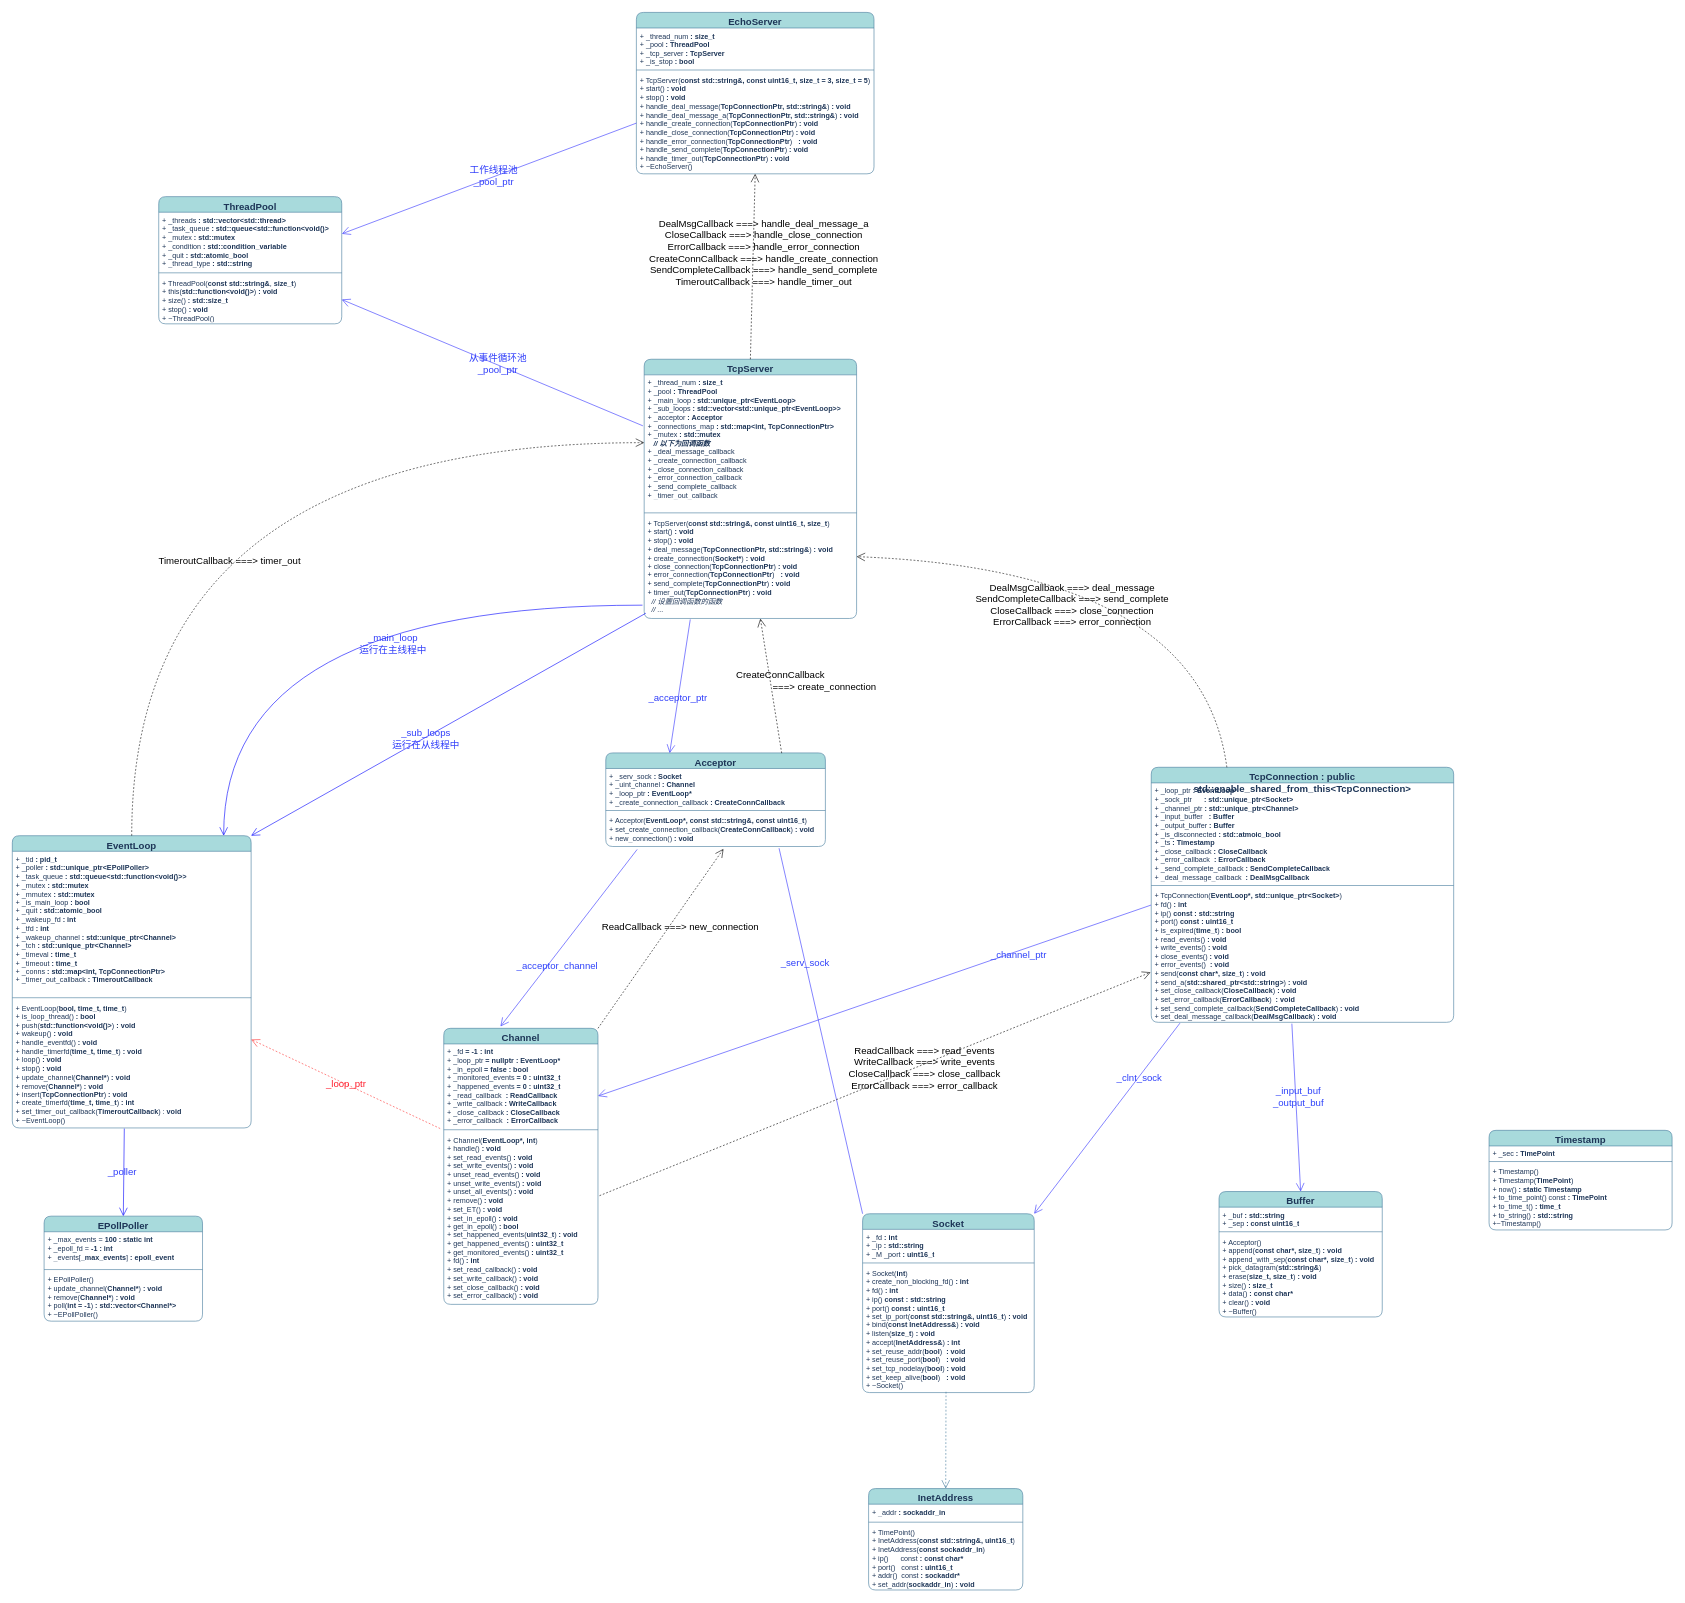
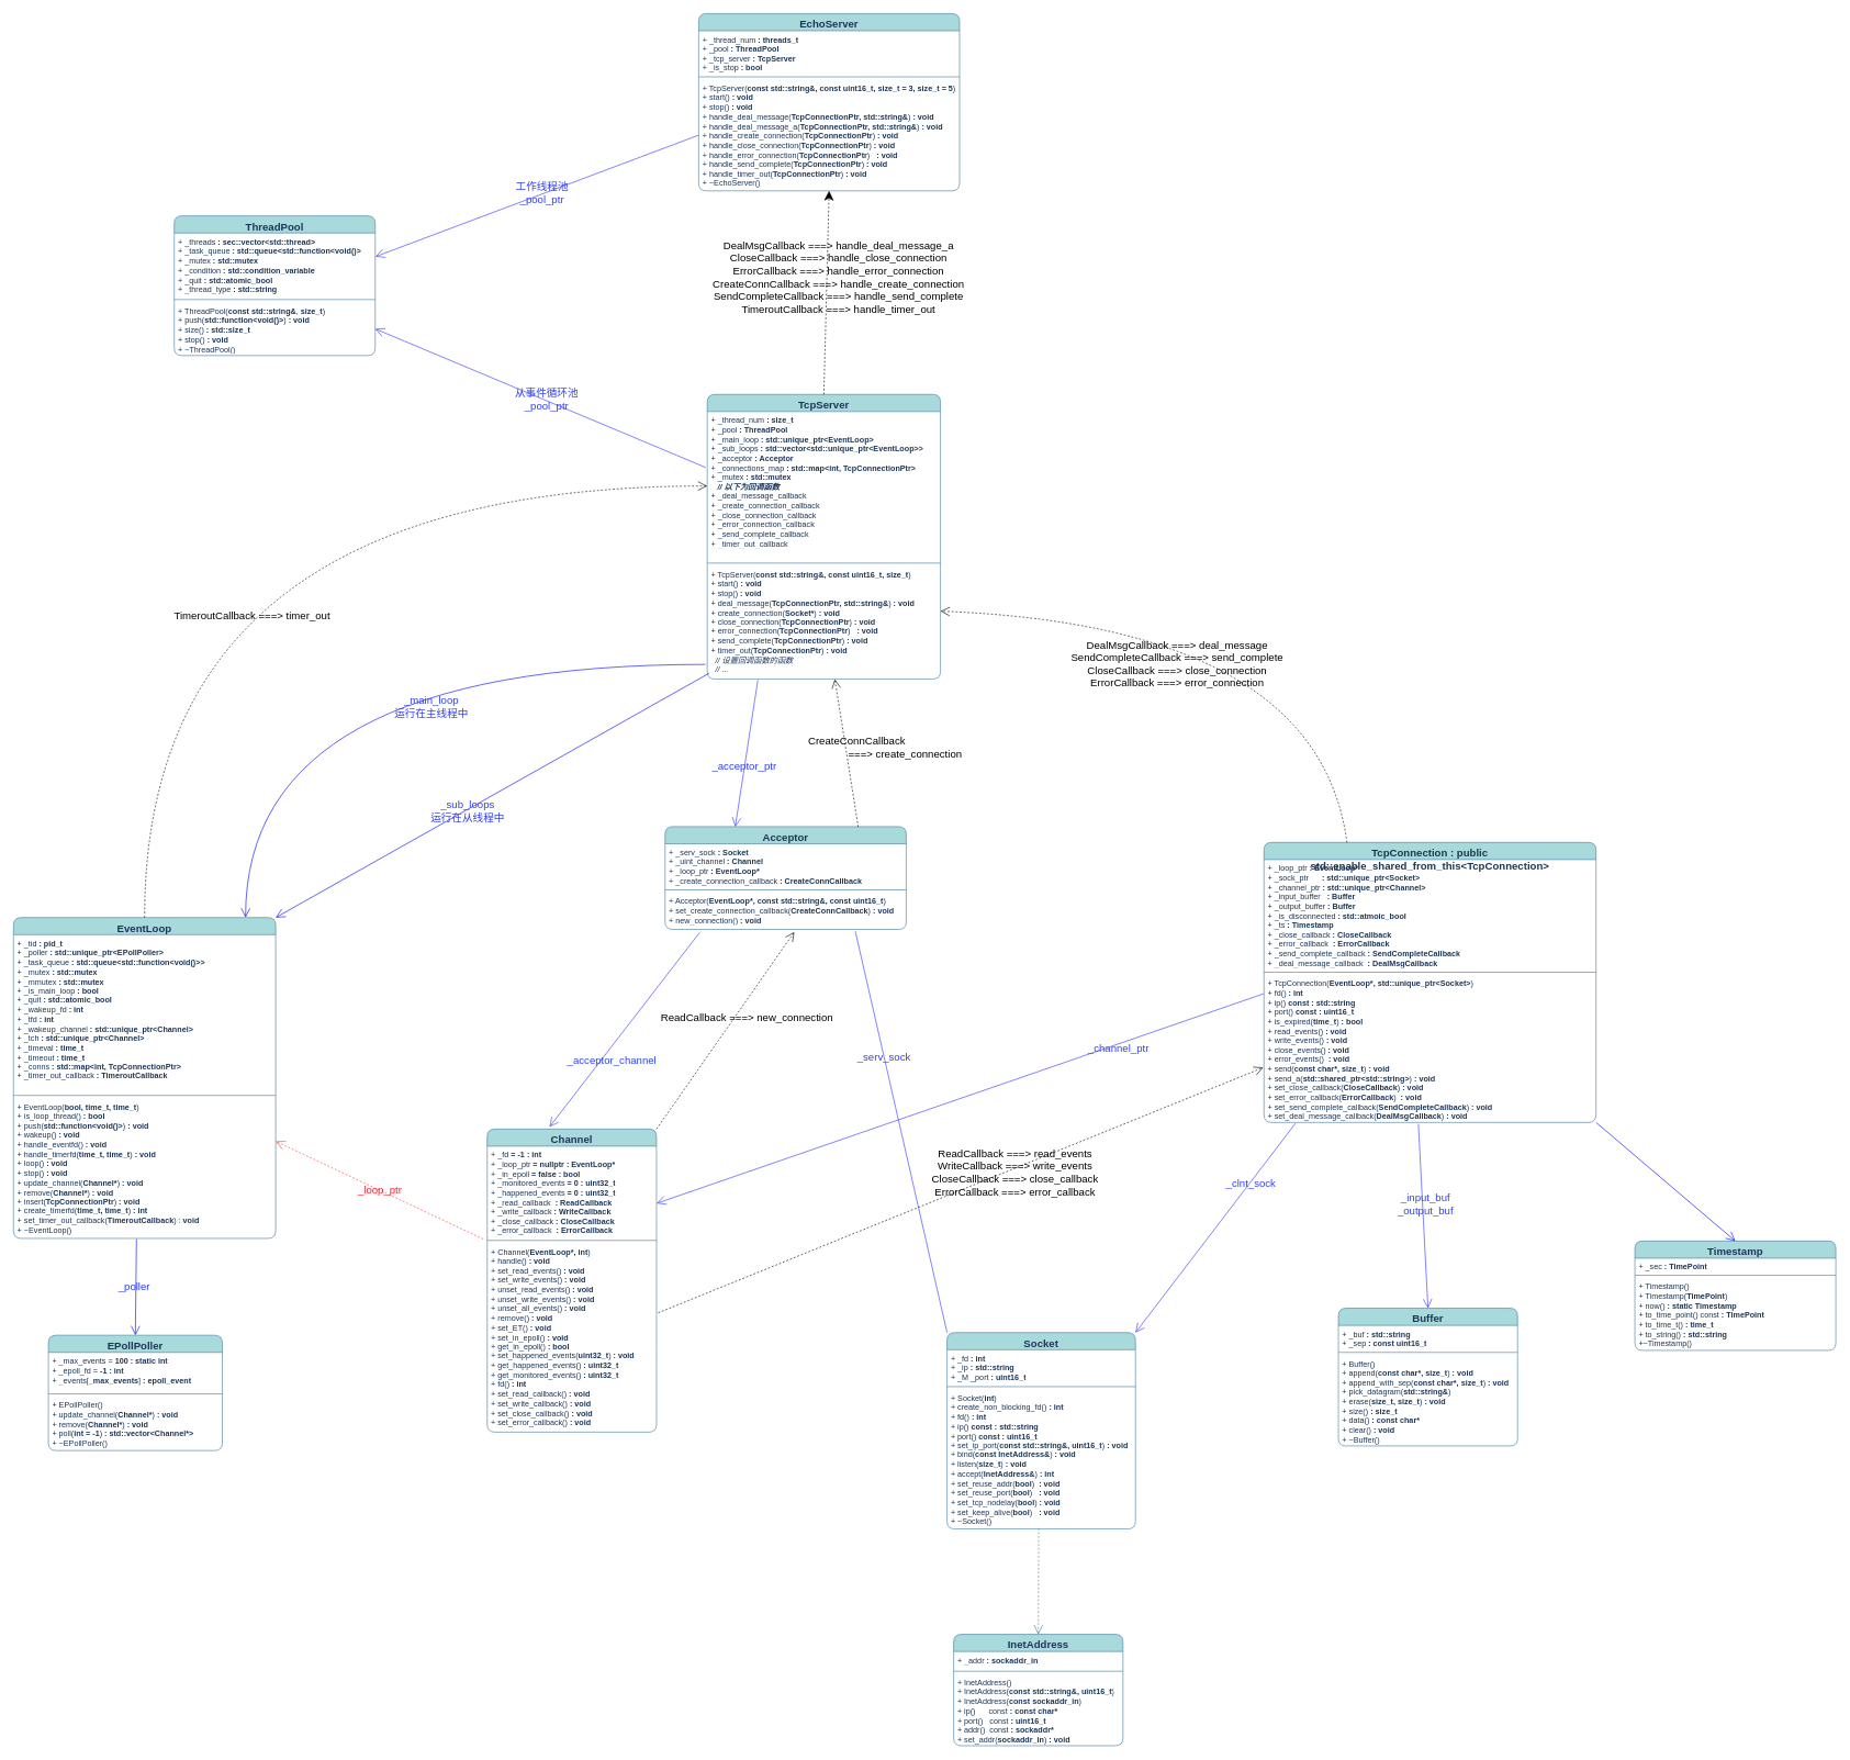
- <mxCell id="61" value="&lt;div&gt;&lt;div&gt;+ _thread_num&amp;nbsp;&lt;b&gt;: size_t&lt;/b&gt;&lt;br&gt;&lt;/div&gt;&lt;div&gt;+ _pool&amp;nbsp;&lt;b&gt;: ThreadPool&lt;/b&gt;&lt;/div&gt;&lt;/div&gt;+ _tcp_server &lt;b&gt;: TcpServer&lt;/b&gt;&lt;div&gt;+ _is_stop &lt;b&gt;: bool&lt;/b&gt;&lt;/div&gt;" style="text;strokeColor=none;fillColor=none;align=left;verticalAlign=top;spacingLeft=4;spacingRight=4;overflow=hidden;rotatable=0;points=[[0,0.5],[1,0.5]];portConstraint=eastwest;whiteSpace=wrap;html=1;labelBackgroundColor=none;fontColor=#1D3557;rounded=1;" parent="60" vertex="1"><mxGeometry y="26" width="396" height="66" as="geometry" /></mxCell>
+ <mxCell id="61" value="&lt;div&gt;&lt;div&gt;+ _thread_num&amp;nbsp;&lt;b&gt;: threads_t&lt;/b&gt;&lt;br&gt;&lt;/div&gt;&lt;div&gt;+ _pool&amp;nbsp;&lt;b&gt;: ThreadPool&lt;/b&gt;&lt;/div&gt;&lt;/div&gt;+ _tcp_server &lt;b&gt;: TcpServer&lt;/b&gt;&lt;div&gt;+ _is_stop &lt;b&gt;: bool&lt;/b&gt;&lt;/div&gt;" style="text;strokeColor=none;fillColor=none;align=left;verticalAlign=top;spacingLeft=4;spacingRight=4;overflow=hidden;rotatable=0;points=[[0,0.5],[1,0.5]];portConstraint=eastwest;whiteSpace=wrap;html=1;labelBackgroundColor=none;fontColor=#1D3557;rounded=1;" parent="60" vertex="1"><mxGeometry y="26" width="396" height="66" as="geometry" /></mxCell>
- <mxCell id="64" value="&lt;span style=&quot;font-size: 16px;&quot;&gt;DealMsgCallback ===&amp;gt; handle_deal_message_a&lt;/span&gt;&lt;div&gt;&lt;span style=&quot;font-size: 16px;&quot;&gt;CloseCallback ===&amp;gt; handle_close_connection&lt;/span&gt;&lt;/div&gt;&lt;div&gt;&lt;span style=&quot;font-size: 16px;&quot;&gt;ErrorCallback ===&amp;gt; handle_error_connection&lt;/span&gt;&lt;/div&gt;&lt;div&gt;&lt;span style=&quot;font-size: 16px;&quot;&gt;CreateConnCallback ===&amp;gt; handle_create_connection&lt;/span&gt;&lt;/div&gt;&lt;div&gt;&lt;span style=&quot;font-size: 16px;&quot;&gt;SendCompleteCallback ===&amp;gt; handle_send_complete&lt;/span&gt;&lt;/div&gt;&lt;div&gt;&lt;span style=&quot;background-color: transparent; font-size: 16px;&quot;&gt;TimeroutCallback ===&amp;gt; handle_timer_out&lt;/span&gt;&lt;/div&gt;" style="endArrow=open;endSize=12;dashed=1;html=1;rounded=1;labelBackgroundColor=none;strokeColor=#000000;fontColor=default;exitX=0.5;exitY=0;exitDx=0;exitDy=0;entryX=0.5;entryY=1;entryDx=0;entryDy=0;" parent="1" source="14" edge="1" target="60"><mxGeometry x="0.15" y="-17" width="160" relative="1" as="geometry"><mxPoint x="1295" y="595" as="sourcePoint" /><mxPoint x="1247" y="302" as="targetPoint" /><mxPoint as="offset" /></mxGeometry></mxCell>
+ <mxCell id="64" value="&lt;span style=&quot;font-size: 16px;&quot;&gt;DealMsgCallback ===&amp;gt; handle_deal_message_a&lt;/span&gt;&lt;div&gt;&lt;span style=&quot;font-size: 16px;&quot;&gt;CloseCallback ===&amp;gt; handle_close_connection&lt;/span&gt;&lt;/div&gt;&lt;div&gt;&lt;span style=&quot;font-size: 16px;&quot;&gt;ErrorCallback ===&amp;gt; handle_error_connection&lt;/span&gt;&lt;/div&gt;&lt;div&gt;&lt;span style=&quot;font-size: 16px;&quot;&gt;CreateConnCallback ===&amp;gt; handle_create_connection&lt;/span&gt;&lt;/div&gt;&lt;div&gt;&lt;span style=&quot;font-size: 16px;&quot;&gt;SendCompleteCallback ===&amp;gt; handle_send_complete&lt;/span&gt;&lt;/div&gt;&lt;div&gt;&lt;span style=&quot;background-color: transparent; font-size: 16px;&quot;&gt;TimeroutCallback ===&amp;gt; handle_timer_out&lt;/span&gt;&lt;/div&gt;" style="endArrow=classic;endSize=12;dashed=1;html=1;rounded=1;labelBackgroundColor=none;strokeColor=#000000;fontColor=default;exitX=0.5;exitY=0;exitDx=0;exitDy=0;entryX=0.5;entryY=1;entryDx=0;entryDy=0;" parent="1" source="14" edge="1" target="60"><mxGeometry x="0.15" y="-17" width="160" relative="1" as="geometry"><mxPoint x="1295" y="595" as="sourcePoint" /><mxPoint x="1247" y="302" as="targetPoint" /><mxPoint as="offset" /></mxGeometry></mxCell>
- <mxCell id="66" value="+ _threads &lt;b&gt;: std::vector&amp;lt;std::thread&amp;gt;&lt;/b&gt;&lt;div&gt;+ _task_queue &lt;b&gt;: std::queue&amp;lt;std::function&amp;lt;void()&amp;gt;&lt;/b&gt;&lt;/div&gt;&lt;div&gt;+ _mutex &lt;b&gt;: std::mutex&lt;/b&gt;&lt;/div&gt;&lt;div&gt;+ _condition &lt;b&gt;: std::condition_variable&lt;/b&gt;&lt;/div&gt;&lt;div&gt;+ _quit &lt;b&gt;: std::atomic_bool&lt;/b&gt;&lt;/div&gt;&lt;div&gt;+ _thread_type &lt;b&gt;: std::string&lt;/b&gt;&lt;/div&gt;" style="text;strokeColor=none;fillColor=none;align=left;verticalAlign=top;spacingLeft=4;spacingRight=4;overflow=hidden;rotatable=0;points=[[0,0.5],[1,0.5]];portConstraint=eastwest;whiteSpace=wrap;html=1;labelBackgroundColor=none;fontColor=#1D3557;rounded=1;" parent="65" vertex="1"><mxGeometry y="26" width="305" height="97" as="geometry" /></mxCell>
+ <mxCell id="66" value="+ _threads &lt;b&gt;: sec::vector&amp;lt;std::thread&amp;gt;&lt;/b&gt;&lt;div&gt;+ _task_queue &lt;b&gt;: std::queue&amp;lt;std::function&amp;lt;void()&amp;gt;&lt;/b&gt;&lt;/div&gt;&lt;div&gt;+ _mutex &lt;b&gt;: std::mutex&lt;/b&gt;&lt;/div&gt;&lt;div&gt;+ _condition &lt;b&gt;: std::condition_variable&lt;/b&gt;&lt;/div&gt;&lt;div&gt;+ _quit &lt;b&gt;: std::atomic_bool&lt;/b&gt;&lt;/div&gt;&lt;div&gt;+ _thread_type &lt;b&gt;: std::string&lt;/b&gt;&lt;/div&gt;" style="text;strokeColor=none;fillColor=none;align=left;verticalAlign=top;spacingLeft=4;spacingRight=4;overflow=hidden;rotatable=0;points=[[0,0.5],[1,0.5]];portConstraint=eastwest;whiteSpace=wrap;html=1;labelBackgroundColor=none;fontColor=#1D3557;rounded=1;" parent="65" vertex="1"><mxGeometry y="26" width="305" height="97" as="geometry" /></mxCell>
- <mxCell id="68" value="+ ThreadPool(&lt;b&gt;const std::string&amp;amp;&lt;/b&gt;,&amp;nbsp;&lt;b&gt;size_t&lt;/b&gt;)&lt;div&gt;+ this(&lt;b&gt;std::function&amp;lt;void()&amp;gt;&lt;/b&gt;) &lt;b&gt;: void&lt;/b&gt;&lt;/div&gt;&lt;div&gt;+ size() &lt;b&gt;: std::size_t&lt;/b&gt;&lt;/div&gt;&lt;div&gt;+ stop() &lt;b&gt;: void&lt;/b&gt;&lt;br&gt;&lt;div&gt;+ ~ThreadPool()&lt;/div&gt;&lt;/div&gt;" style="text;strokeColor=none;fillColor=none;align=left;verticalAlign=top;spacingLeft=4;spacingRight=4;overflow=hidden;rotatable=0;points=[[0,0.5],[1,0.5]];portConstraint=eastwest;whiteSpace=wrap;html=1;labelBackgroundColor=none;fontColor=#1D3557;rounded=1;" parent="65" vertex="1"><mxGeometry y="131" width="305" height="81" as="geometry" /></mxCell>
+ <mxCell id="68" value="+ ThreadPool(&lt;b&gt;const std::string&amp;amp;&lt;/b&gt;,&amp;nbsp;&lt;b&gt;size_t&lt;/b&gt;)&lt;div&gt;+ push(&lt;b&gt;std::function&amp;lt;void()&amp;gt;&lt;/b&gt;) &lt;b&gt;: void&lt;/b&gt;&lt;/div&gt;&lt;div&gt;+ size() &lt;b&gt;: std::size_t&lt;/b&gt;&lt;/div&gt;&lt;div&gt;+ stop() &lt;b&gt;: void&lt;/b&gt;&lt;br&gt;&lt;div&gt;+ ~ThreadPool()&lt;/div&gt;&lt;/div&gt;" style="text;strokeColor=none;fillColor=none;align=left;verticalAlign=top;spacingLeft=4;spacingRight=4;overflow=hidden;rotatable=0;points=[[0,0.5],[1,0.5]];portConstraint=eastwest;whiteSpace=wrap;html=1;labelBackgroundColor=none;fontColor=#1D3557;rounded=1;" parent="65" vertex="1"><mxGeometry y="131" width="305" height="81" as="geometry" /></mxCell>
+ <mxCell id="77" value="" style="endArrow=open;endFill=1;endSize=12;html=1;rounded=1;entryX=0.5;entryY=0;entryDx=0;entryDy=0;labelBackgroundColor=none;strokeColor=#0000FF;fontColor=default;exitX=1;exitY=1;exitDx=0;exitDy=0;" parent="1" source="29" target="73" edge="1"><mxGeometry width="160" relative="1" as="geometry"><mxPoint x="2271" y="1932" as="sourcePoint" /><mxPoint x="2431" y="2054" as="targetPoint" /></mxGeometry></mxCell>
- <mxCell id="57" value="+ Acceptor()&lt;div&gt;&lt;span style=&quot;background-color: initial;&quot;&gt;+ append(&lt;b&gt;const char*, size_t&lt;/b&gt;) &lt;b&gt;: void&lt;/b&gt;&lt;/span&gt;&lt;/div&gt;&lt;div&gt;+ append_with_sep&lt;span style=&quot;background-color: initial;&quot;&gt;(&lt;/span&gt;&lt;b style=&quot;background-color: initial;&quot;&gt;const char*, size_t&lt;/b&gt;&lt;span style=&quot;background-color: initial;&quot;&gt;)&amp;nbsp;&lt;/span&gt;&lt;b style=&quot;background-color: initial;&quot;&gt;: void&lt;/b&gt;&lt;/div&gt;&lt;div&gt;+ pick_datagram(&lt;b&gt;std::string&amp;amp;&lt;/b&gt;)&lt;/div&gt;&lt;div&gt;&lt;span style=&quot;background-color: initial;&quot;&gt;+ erase(&lt;b&gt;size_t, size_t&lt;/b&gt;) &lt;b&gt;: void&lt;/b&gt;&lt;/span&gt;&lt;/div&gt;&lt;div&gt;&lt;span style=&quot;background-color: initial;&quot;&gt;+ size() &lt;b&gt;: size_t&lt;/b&gt;&lt;/span&gt;&lt;/div&gt;&lt;div&gt;+ data() &lt;b&gt;: const char*&lt;/b&gt;&lt;/div&gt;&lt;div&gt;+ clear() &lt;b&gt;: void&lt;/b&gt;&lt;/div&gt;&lt;div&gt;+ ~Buffer()&lt;b&gt;&lt;br&gt;&lt;/b&gt;&lt;/div&gt;" style="text;strokeColor=none;fillColor=none;align=left;verticalAlign=top;spacingLeft=4;spacingRight=4;overflow=hidden;rotatable=0;points=[[0,0.5],[1,0.5]];portConstraint=eastwest;whiteSpace=wrap;html=1;labelBackgroundColor=none;fontColor=#1D3557;rounded=1;" parent="54" vertex="1"><mxGeometry y="71" width="272" height="138" as="geometry" /></mxCell>
+ <mxCell id="57" value="+ Buffer()&lt;div&gt;&lt;span style=&quot;background-color: initial;&quot;&gt;+ append(&lt;b&gt;const char*, size_t&lt;/b&gt;) &lt;b&gt;: void&lt;/b&gt;&lt;/span&gt;&lt;/div&gt;&lt;div&gt;+ append_with_sep&lt;span style=&quot;background-color: initial;&quot;&gt;(&lt;/span&gt;&lt;b style=&quot;background-color: initial;&quot;&gt;const char*, size_t&lt;/b&gt;&lt;span style=&quot;background-color: initial;&quot;&gt;)&amp;nbsp;&lt;/span&gt;&lt;b style=&quot;background-color: initial;&quot;&gt;: void&lt;/b&gt;&lt;/div&gt;&lt;div&gt;+ pick_datagram(&lt;b&gt;std::string&amp;amp;&lt;/b&gt;)&lt;/div&gt;&lt;div&gt;&lt;span style=&quot;background-color: initial;&quot;&gt;+ erase(&lt;b&gt;size_t, size_t&lt;/b&gt;) &lt;b&gt;: void&lt;/b&gt;&lt;/span&gt;&lt;/div&gt;&lt;div&gt;&lt;span style=&quot;background-color: initial;&quot;&gt;+ size() &lt;b&gt;: size_t&lt;/b&gt;&lt;/span&gt;&lt;/div&gt;&lt;div&gt;+ data() &lt;b&gt;: const char*&lt;/b&gt;&lt;/div&gt;&lt;div&gt;+ clear() &lt;b&gt;: void&lt;/b&gt;&lt;/div&gt;&lt;div&gt;+ ~Buffer()&lt;b&gt;&lt;br&gt;&lt;/b&gt;&lt;/div&gt;" style="text;strokeColor=none;fillColor=none;align=left;verticalAlign=top;spacingLeft=4;spacingRight=4;overflow=hidden;rotatable=0;points=[[0,0.5],[1,0.5]];portConstraint=eastwest;whiteSpace=wrap;html=1;labelBackgroundColor=none;fontColor=#1D3557;rounded=1;" parent="54" vertex="1"><mxGeometry y="71" width="272" height="138" as="geometry" /></mxCell>
- <mxCell id="25" value="&lt;div&gt;+ TimePoint()&lt;/div&gt;+ InetAddress(&lt;b&gt;const std::string&amp;amp;,&lt;/b&gt; &lt;b&gt;uint16_t&lt;/b&gt;)&lt;div&gt;+ InetAddress(&lt;b&gt;const sockaddr_in&lt;/b&gt;)&lt;/div&gt;&lt;div&gt;+ ip()&amp;nbsp; &amp;nbsp; &amp;nbsp; const &lt;b&gt;:&lt;/b&gt; &lt;b&gt;const char*&lt;/b&gt;&lt;/div&gt;&lt;div&gt;+ port()&amp;nbsp; &amp;nbsp;const &lt;b&gt;:&lt;/b&gt; &lt;b&gt;uint16_t&lt;/b&gt;&lt;/div&gt;&lt;div&gt;+ addr()&amp;nbsp; const &lt;b&gt;: sockaddr*&lt;/b&gt;&lt;/div&gt;&lt;div&gt;+ set_addr(&lt;b&gt;sockaddr_in&lt;/b&gt;) &lt;b&gt;: void&lt;/b&gt;&lt;/div&gt;" style="text;strokeColor=none;fillColor=none;align=left;verticalAlign=top;spacingLeft=4;spacingRight=4;overflow=hidden;rotatable=0;points=[[0,0.5],[1,0.5]];portConstraint=eastwest;whiteSpace=wrap;html=1;labelBackgroundColor=none;fontColor=#1D3557;rounded=1;" parent="22" vertex="1"><mxGeometry y="60" width="257" height="109" as="geometry" /></mxCell>
+ <mxCell id="25" value="&lt;div&gt;+ InetAddress()&lt;/div&gt;+ InetAddress(&lt;b&gt;const std::string&amp;amp;,&lt;/b&gt; &lt;b&gt;uint16_t&lt;/b&gt;)&lt;div&gt;+ InetAddress(&lt;b&gt;const sockaddr_in&lt;/b&gt;)&lt;/div&gt;&lt;div&gt;+ ip()&amp;nbsp; &amp;nbsp; &amp;nbsp; const &lt;b&gt;:&lt;/b&gt; &lt;b&gt;const char*&lt;/b&gt;&lt;/div&gt;&lt;div&gt;+ port()&amp;nbsp; &amp;nbsp;const &lt;b&gt;:&lt;/b&gt; &lt;b&gt;uint16_t&lt;/b&gt;&lt;/div&gt;&lt;div&gt;+ addr()&amp;nbsp; const &lt;b&gt;: sockaddr*&lt;/b&gt;&lt;/div&gt;&lt;div&gt;+ set_addr(&lt;b&gt;sockaddr_in&lt;/b&gt;) &lt;b&gt;: void&lt;/b&gt;&lt;/div&gt;" style="text;strokeColor=none;fillColor=none;align=left;verticalAlign=top;spacingLeft=4;spacingRight=4;overflow=hidden;rotatable=0;points=[[0,0.5],[1,0.5]];portConstraint=eastwest;whiteSpace=wrap;html=1;labelBackgroundColor=none;fontColor=#1D3557;rounded=1;" parent="22" vertex="1"><mxGeometry y="60" width="257" height="109" as="geometry" /></mxCell>
